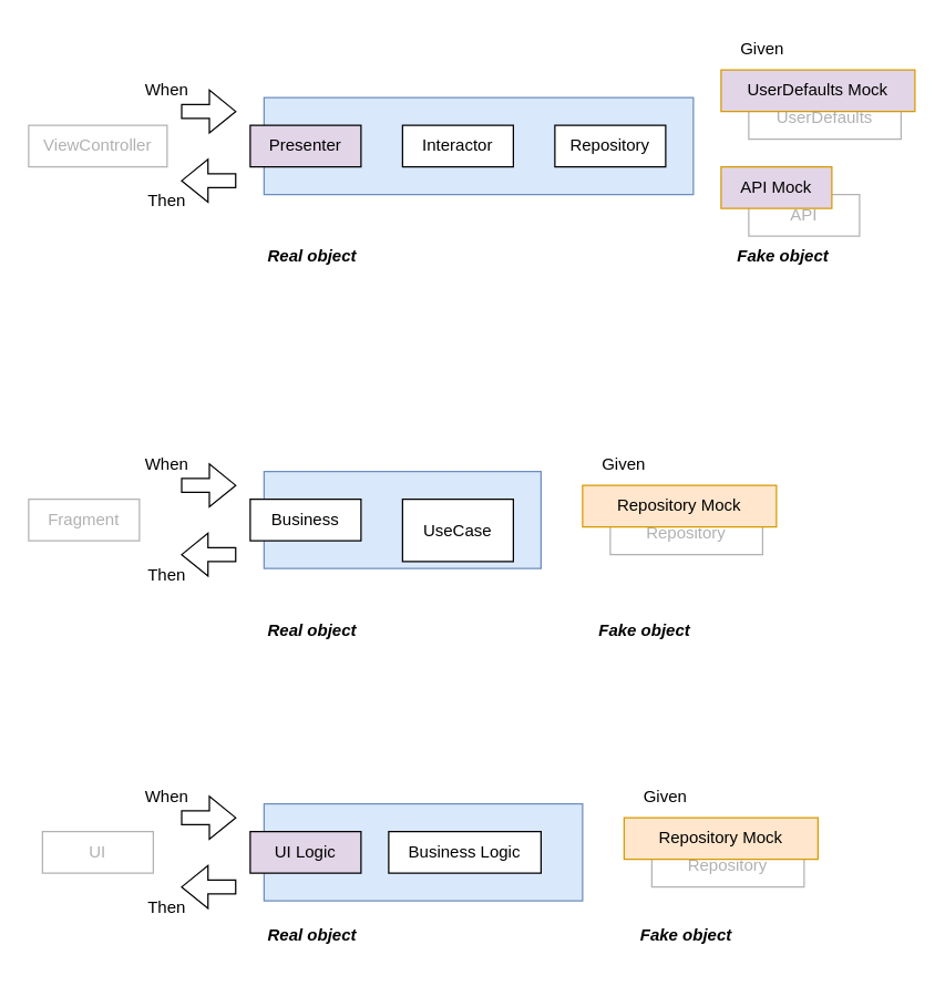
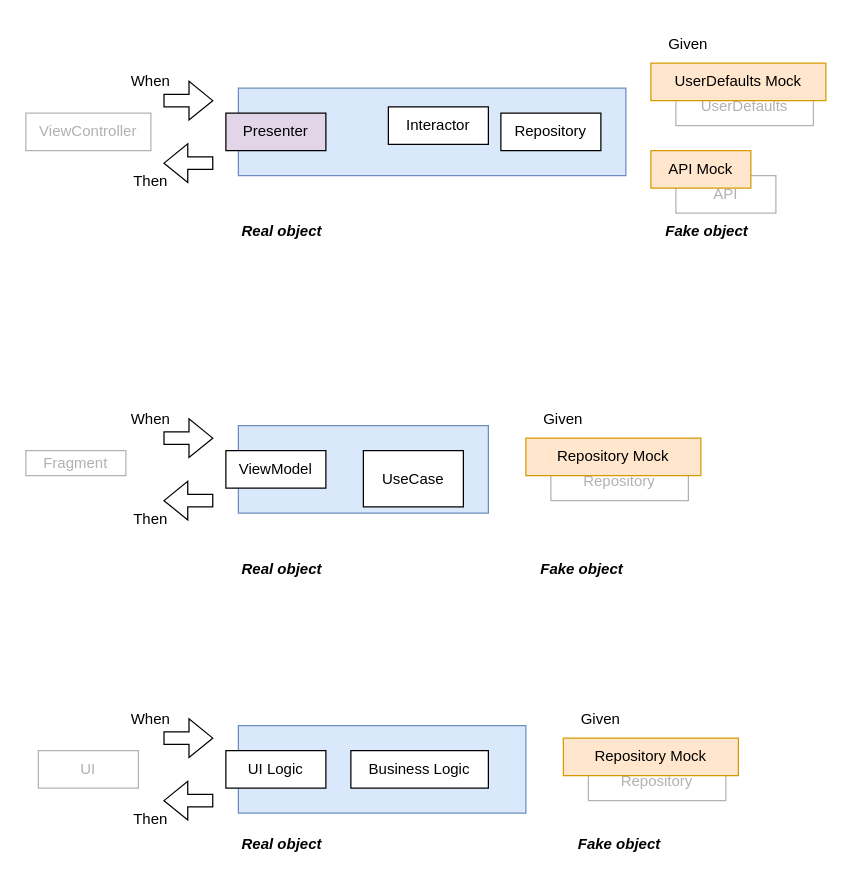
- <mxCell id="26" value="UserDefaults Mock" style="rounded=0;whiteSpace=wrap;html=1;fillColor=#e1d5e7;strokeColor=#d79b00;" parent="1" vertex="1"><mxGeometry x="520" y="50" width="140" height="30" as="geometry" /></mxCell>
+ <mxCell id="26" value="UserDefaults Mock" style="rounded=0;whiteSpace=wrap;html=1;fillColor=#ffe6cc;strokeColor=#d79b00;" parent="1" vertex="1"><mxGeometry x="520" y="50" width="140" height="30" as="geometry" /></mxCell>
- <mxCell id="17" value="Interactor" style="rounded=0;whiteSpace=wrap;html=1;" parent="1" vertex="1"><mxGeometry x="290" y="90" width="80" height="30" as="geometry" /></mxCell>
+ <mxCell id="17" value="Interactor" style="rounded=0;whiteSpace=wrap;html=1;" parent="1" vertex="1"><mxGeometry x="310" y="85" width="80" height="30" as="geometry" /></mxCell>
- <mxCell id="27" value="API Mock" style="rounded=0;whiteSpace=wrap;html=1;fillColor=#e1d5e7;strokeColor=#d79b00;" parent="1" vertex="1"><mxGeometry x="520" y="120" width="80" height="30" as="geometry" /></mxCell>
+ <mxCell id="27" value="API Mock" style="rounded=0;whiteSpace=wrap;html=1;fillColor=#ffe6cc;strokeColor=#d79b00;" parent="1" vertex="1"><mxGeometry x="520" y="120" width="80" height="30" as="geometry" /></mxCell>
- <mxCell id="6" value="Fragment" style="rounded=0;whiteSpace=wrap;html=1;textOpacity=30;opacity=30;" parent="1" vertex="1"><mxGeometry x="20" y="360" width="80" height="30" as="geometry" /></mxCell>
+ <mxCell id="6" value="Fragment" style="rounded=0;whiteSpace=wrap;html=1;textOpacity=30;opacity=30;" parent="1" vertex="1"><mxGeometry x="20" y="360" width="80" height="20" as="geometry" /></mxCell>
- <mxCell id="3" value="Business" style="rounded=0;whiteSpace=wrap;html=1;" parent="1" vertex="1"><mxGeometry x="180" y="360" width="80" height="30" as="geometry" /></mxCell>
+ <mxCell id="3" value="ViewModel" style="rounded=0;whiteSpace=wrap;html=1;" parent="1" vertex="1"><mxGeometry x="180" y="360" width="80" height="30" as="geometry" /></mxCell>
- <mxCell id="32" value="UI Logic" style="rounded=0;whiteSpace=wrap;html=1;fillColor=#e1d5e7;" vertex="1" parent="1"><mxGeometry x="180" y="600" width="80" height="30" as="geometry" /></mxCell>
+ <mxCell id="32" value="UI Logic" style="rounded=0;whiteSpace=wrap;html=1;" vertex="1" parent="1"><mxGeometry x="180" y="600" width="80" height="30" as="geometry" /></mxCell>
